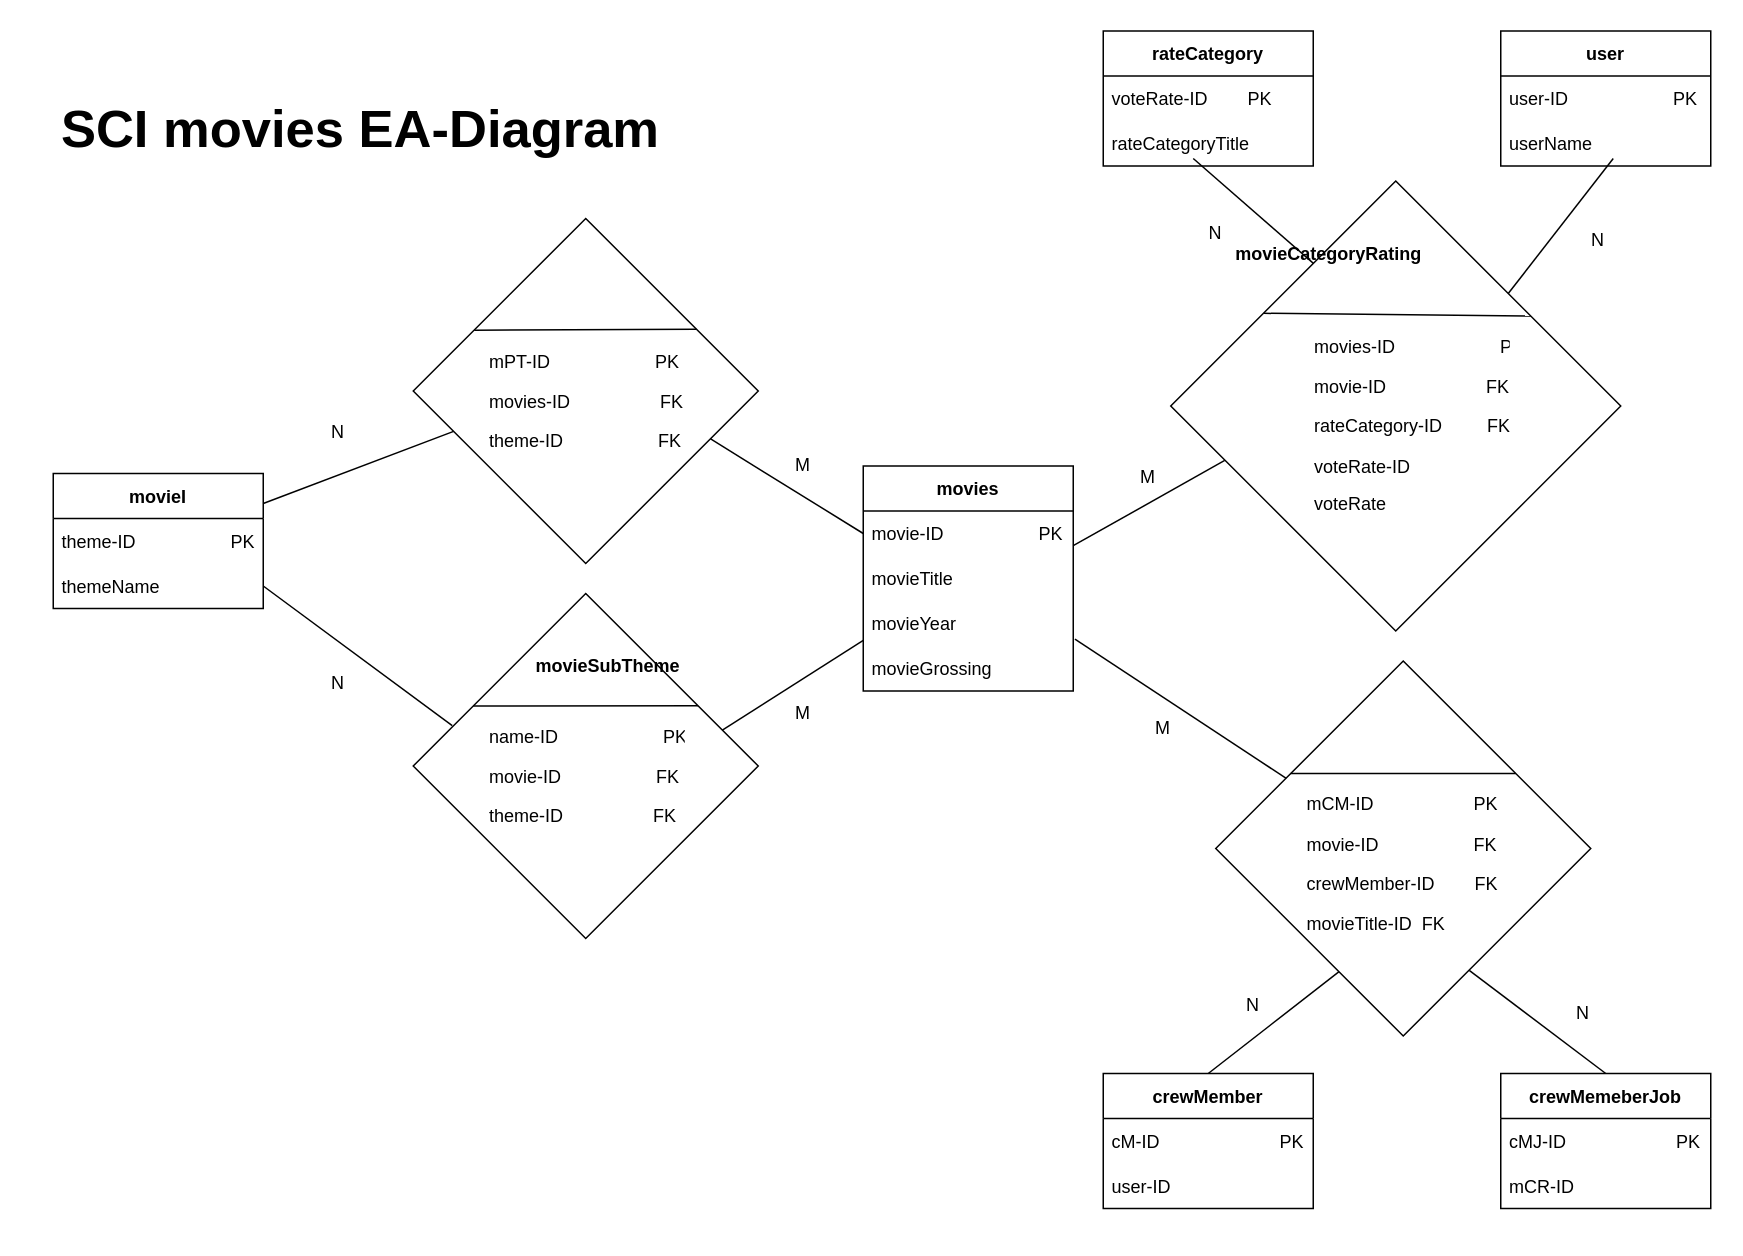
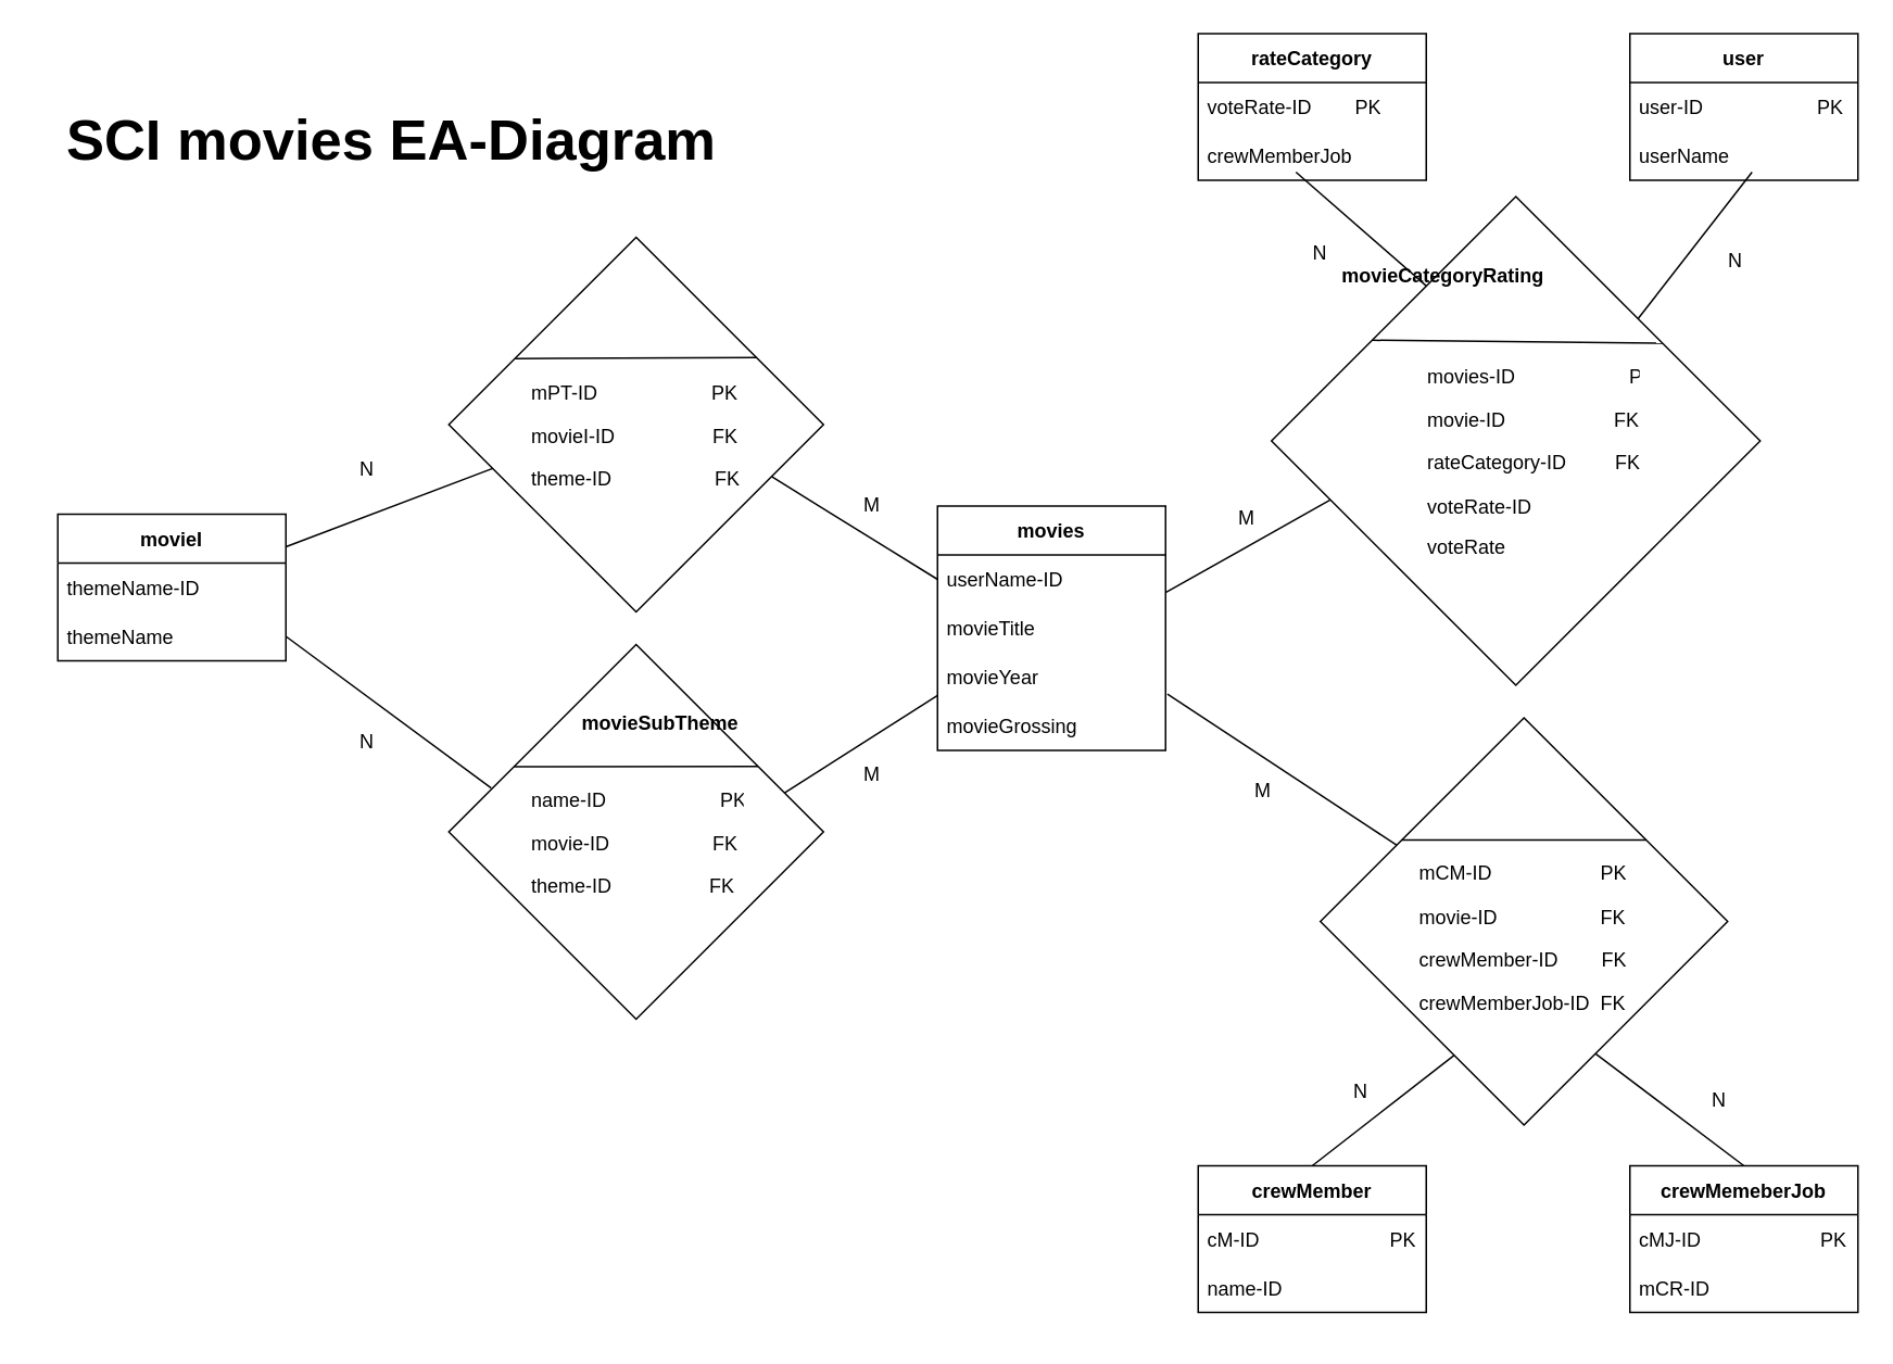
- <mxCell id="18" value="rateCategoryTitle" style="text;strokeColor=none;fillColor=none;align=left;verticalAlign=middle;spacingLeft=4;spacingRight=4;overflow=hidden;points=[[0,0.5],[1,0.5]];portConstraint=eastwest;rotatable=0;" vertex="1" parent="16"><mxGeometry y="60" width="140" height="30" as="geometry" /></mxCell>
+ <mxCell id="18" value="crewMemberJob" style="text;strokeColor=none;fillColor=none;align=left;verticalAlign=middle;spacingLeft=4;spacingRight=4;overflow=hidden;points=[[0,0.5],[1,0.5]];portConstraint=eastwest;rotatable=0;" vertex="1" parent="16"><mxGeometry y="60" width="140" height="30" as="geometry" /></mxCell>
- <mxCell id="42" value="movies-ID                  FK" style="text;strokeColor=none;fillColor=none;align=left;verticalAlign=middle;spacingLeft=4;spacingRight=4;overflow=hidden;points=[[0,0.5],[1,0.5]];portConstraint=eastwest;rotatable=0;" vertex="1" parent="39"><mxGeometry x="55" y="107" width="140" height="30" as="geometry" /></mxCell>
+ <mxCell id="42" value="movieI-ID                  FK" style="text;strokeColor=none;fillColor=none;align=left;verticalAlign=middle;spacingLeft=4;spacingRight=4;overflow=hidden;points=[[0,0.5],[1,0.5]];portConstraint=eastwest;rotatable=0;" vertex="1" parent="39"><mxGeometry x="55" y="107" width="140" height="30" as="geometry" /></mxCell>
- <mxCell id="9" value="movie-ID                   PK" style="text;strokeColor=none;fillColor=none;align=left;verticalAlign=middle;spacingLeft=4;spacingRight=4;overflow=hidden;points=[[0,0.5],[1,0.5]];portConstraint=eastwest;rotatable=0;" vertex="1" parent="8"><mxGeometry y="30" width="140" height="30" as="geometry" /></mxCell>
+ <mxCell id="9" value="userName-ID                   PK" style="text;strokeColor=none;fillColor=none;align=left;verticalAlign=middle;spacingLeft=4;spacingRight=4;overflow=hidden;points=[[0,0.5],[1,0.5]];portConstraint=eastwest;rotatable=0;" vertex="1" parent="8"><mxGeometry y="30" width="140" height="30" as="geometry" /></mxCell>
- <mxCell id="6" value="theme-ID                   PK" style="text;strokeColor=none;fillColor=none;align=left;verticalAlign=middle;spacingLeft=4;spacingRight=4;overflow=hidden;points=[[0,0.5],[1,0.5]];portConstraint=eastwest;rotatable=0;" vertex="1" parent="5"><mxGeometry y="30" width="140" height="30" as="geometry" /></mxCell>
+ <mxCell id="6" value="themeName-ID                   PK" style="text;strokeColor=none;fillColor=none;align=left;verticalAlign=middle;spacingLeft=4;spacingRight=4;overflow=hidden;points=[[0,0.5],[1,0.5]];portConstraint=eastwest;rotatable=0;" vertex="1" parent="5"><mxGeometry y="30" width="140" height="30" as="geometry" /></mxCell>
- <mxCell id="24" value="movieTitle-ID  FK" style="text;strokeColor=none;fillColor=none;align=left;verticalAlign=middle;spacingLeft=4;spacingRight=4;overflow=hidden;points=[[0,0.5],[1,0.5]];portConstraint=eastwest;rotatable=0;" vertex="1" parent="19"><mxGeometry x="55" y="160" width="140" height="30" as="geometry" /></mxCell>
+ <mxCell id="24" value="crewMemberJob-ID  FK" style="text;strokeColor=none;fillColor=none;align=left;verticalAlign=middle;spacingLeft=4;spacingRight=4;overflow=hidden;points=[[0,0.5],[1,0.5]];portConstraint=eastwest;rotatable=0;" vertex="1" parent="19"><mxGeometry x="55" y="160" width="140" height="30" as="geometry" /></mxCell>
- <mxCell id="60" value="user-ID " style="text;strokeColor=none;fillColor=none;align=left;verticalAlign=middle;spacingLeft=4;spacingRight=4;overflow=hidden;points=[[0,0.5],[1,0.5]];portConstraint=eastwest;rotatable=0;" vertex="1" parent="58"><mxGeometry y="60" width="140" height="30" as="geometry" /></mxCell>
+ <mxCell id="60" value="name-ID " style="text;strokeColor=none;fillColor=none;align=left;verticalAlign=middle;spacingLeft=4;spacingRight=4;overflow=hidden;points=[[0,0.5],[1,0.5]];portConstraint=eastwest;rotatable=0;" vertex="1" parent="58"><mxGeometry y="60" width="140" height="30" as="geometry" /></mxCell>
